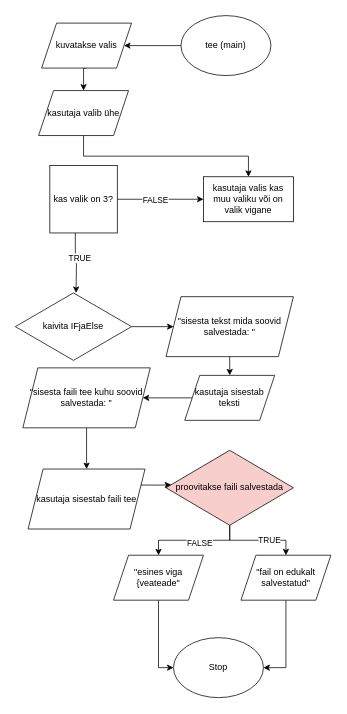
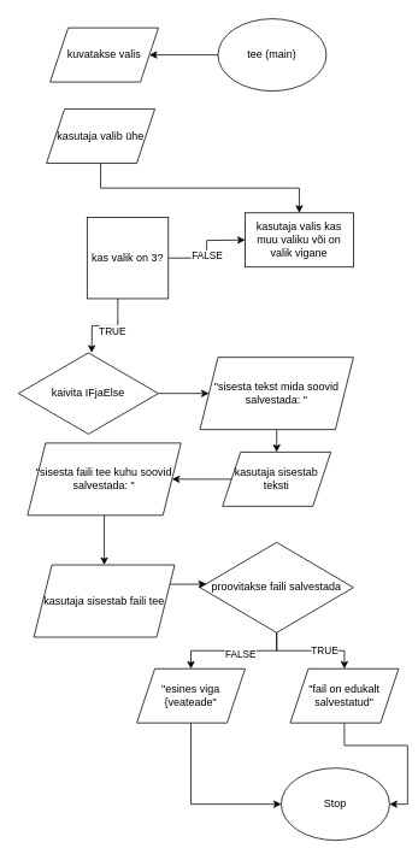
- <mxCell id="5" style="edgeStyle=orthogonalEdgeStyle;rounded=0;orthogonalLoop=1;jettySize=auto;html=1;exitX=0.5;exitY=1;exitDx=0;exitDy=0;entryX=0.5;entryY=0;entryDx=0;entryDy=0;" edge="1" parent="1" source="6" target="8"><mxGeometry relative="1" as="geometry" /></mxCell>
- <mxCell id="13" value="kas valik on 3?" style="whiteSpace=wrap;html=1;aspect=fixed;" vertex="1" parent="1"><mxGeometry x="66" y="220" width="90" height="90" as="geometry" /></mxCell>
+ <mxCell id="13" value="kas valik on 3?" style="whiteSpace=wrap;html=1;aspect=fixed;" vertex="1" parent="1"><mxGeometry x="96" y="240" width="90" height="90" as="geometry" /></mxCell>
- <mxCell id="28" value="proovitakse faili salvestada" style="rhombus;whiteSpace=wrap;html=1;fillColor=#f8cecc;" vertex="1" parent="1"><mxGeometry x="221" y="600" width="170" height="100" as="geometry" /></mxCell>
+ <mxCell id="28" value="proovitakse faili salvestada" style="rhombus;whiteSpace=wrap;html=1;" vertex="1" parent="1"><mxGeometry x="221" y="600" width="170" height="100" as="geometry" /></mxCell>
- <mxCell id="4" value="Stop" style="ellipse;whiteSpace=wrap;html=1;" vertex="1" parent="1"><mxGeometry x="231" y="850" width="120" height="80" as="geometry" /></mxCell>
+ <mxCell id="4" value="Stop" style="ellipse;whiteSpace=wrap;html=1;" vertex="1" parent="1"><mxGeometry x="311" y="850" width="120" height="80" as="geometry" /></mxCell>
